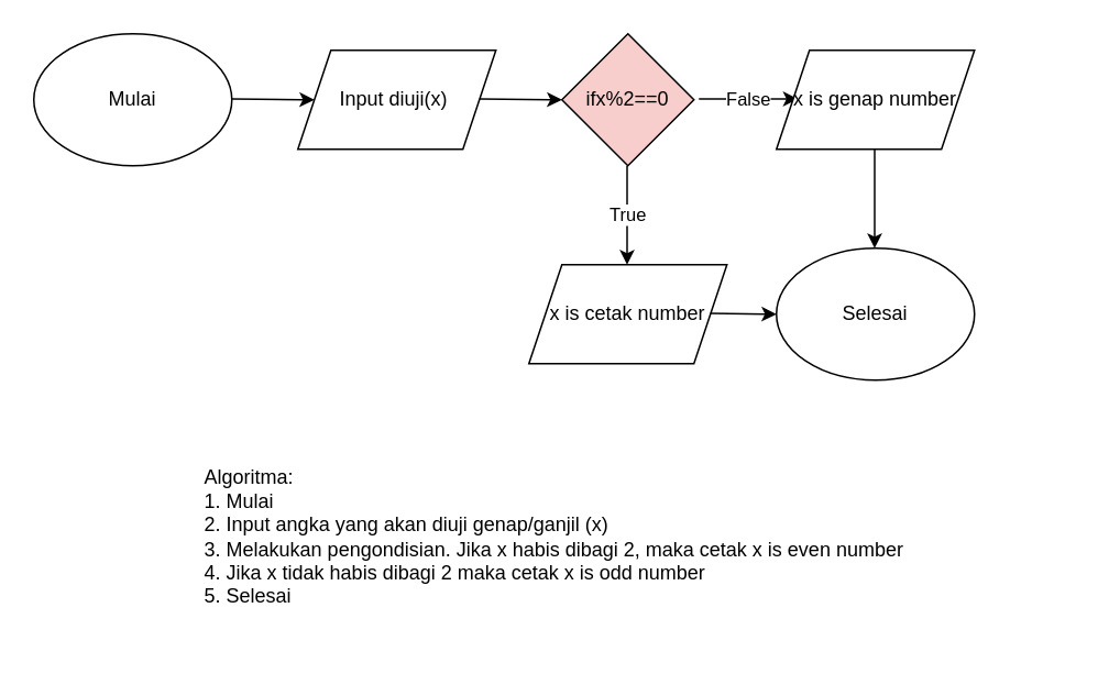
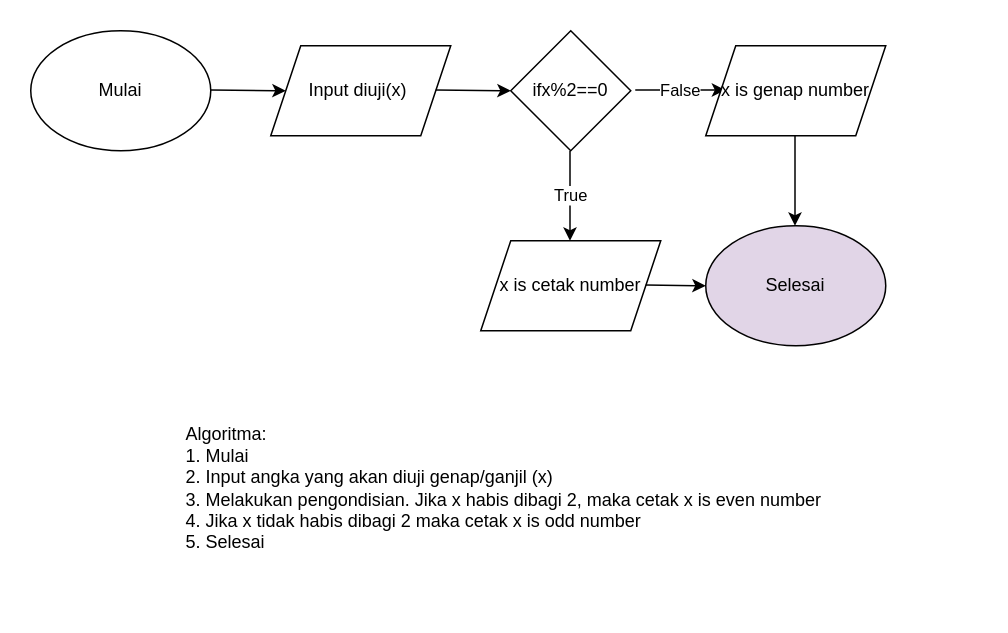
- <mxCell id="6" value="&lt;font style=&quot;font-size: 12px&quot;&gt;ifx%2==0&lt;/font&gt;" style="rhombus;whiteSpace=wrap;html=1;fillColor=#f8cecc;" parent="1" vertex="1"><mxGeometry x="340" y="20" width="80" height="80" as="geometry" /></mxCell>
+ <mxCell id="6" value="&lt;font style=&quot;font-size: 12px&quot;&gt;ifx%2==0&lt;/font&gt;" style="rhombus;whiteSpace=wrap;html=1;" parent="1" vertex="1"><mxGeometry x="340" y="20" width="80" height="80" as="geometry" /></mxCell>
- <mxCell id="11" value="Selesai" style="ellipse;whiteSpace=wrap;html=1;" parent="1" vertex="1"><mxGeometry x="470" y="150" width="120" height="80" as="geometry" /></mxCell>
+ <mxCell id="11" value="Selesai" style="ellipse;whiteSpace=wrap;html=1;fillColor=#e1d5e7;" parent="1" vertex="1"><mxGeometry x="470" y="150" width="120" height="80" as="geometry" /></mxCell>
